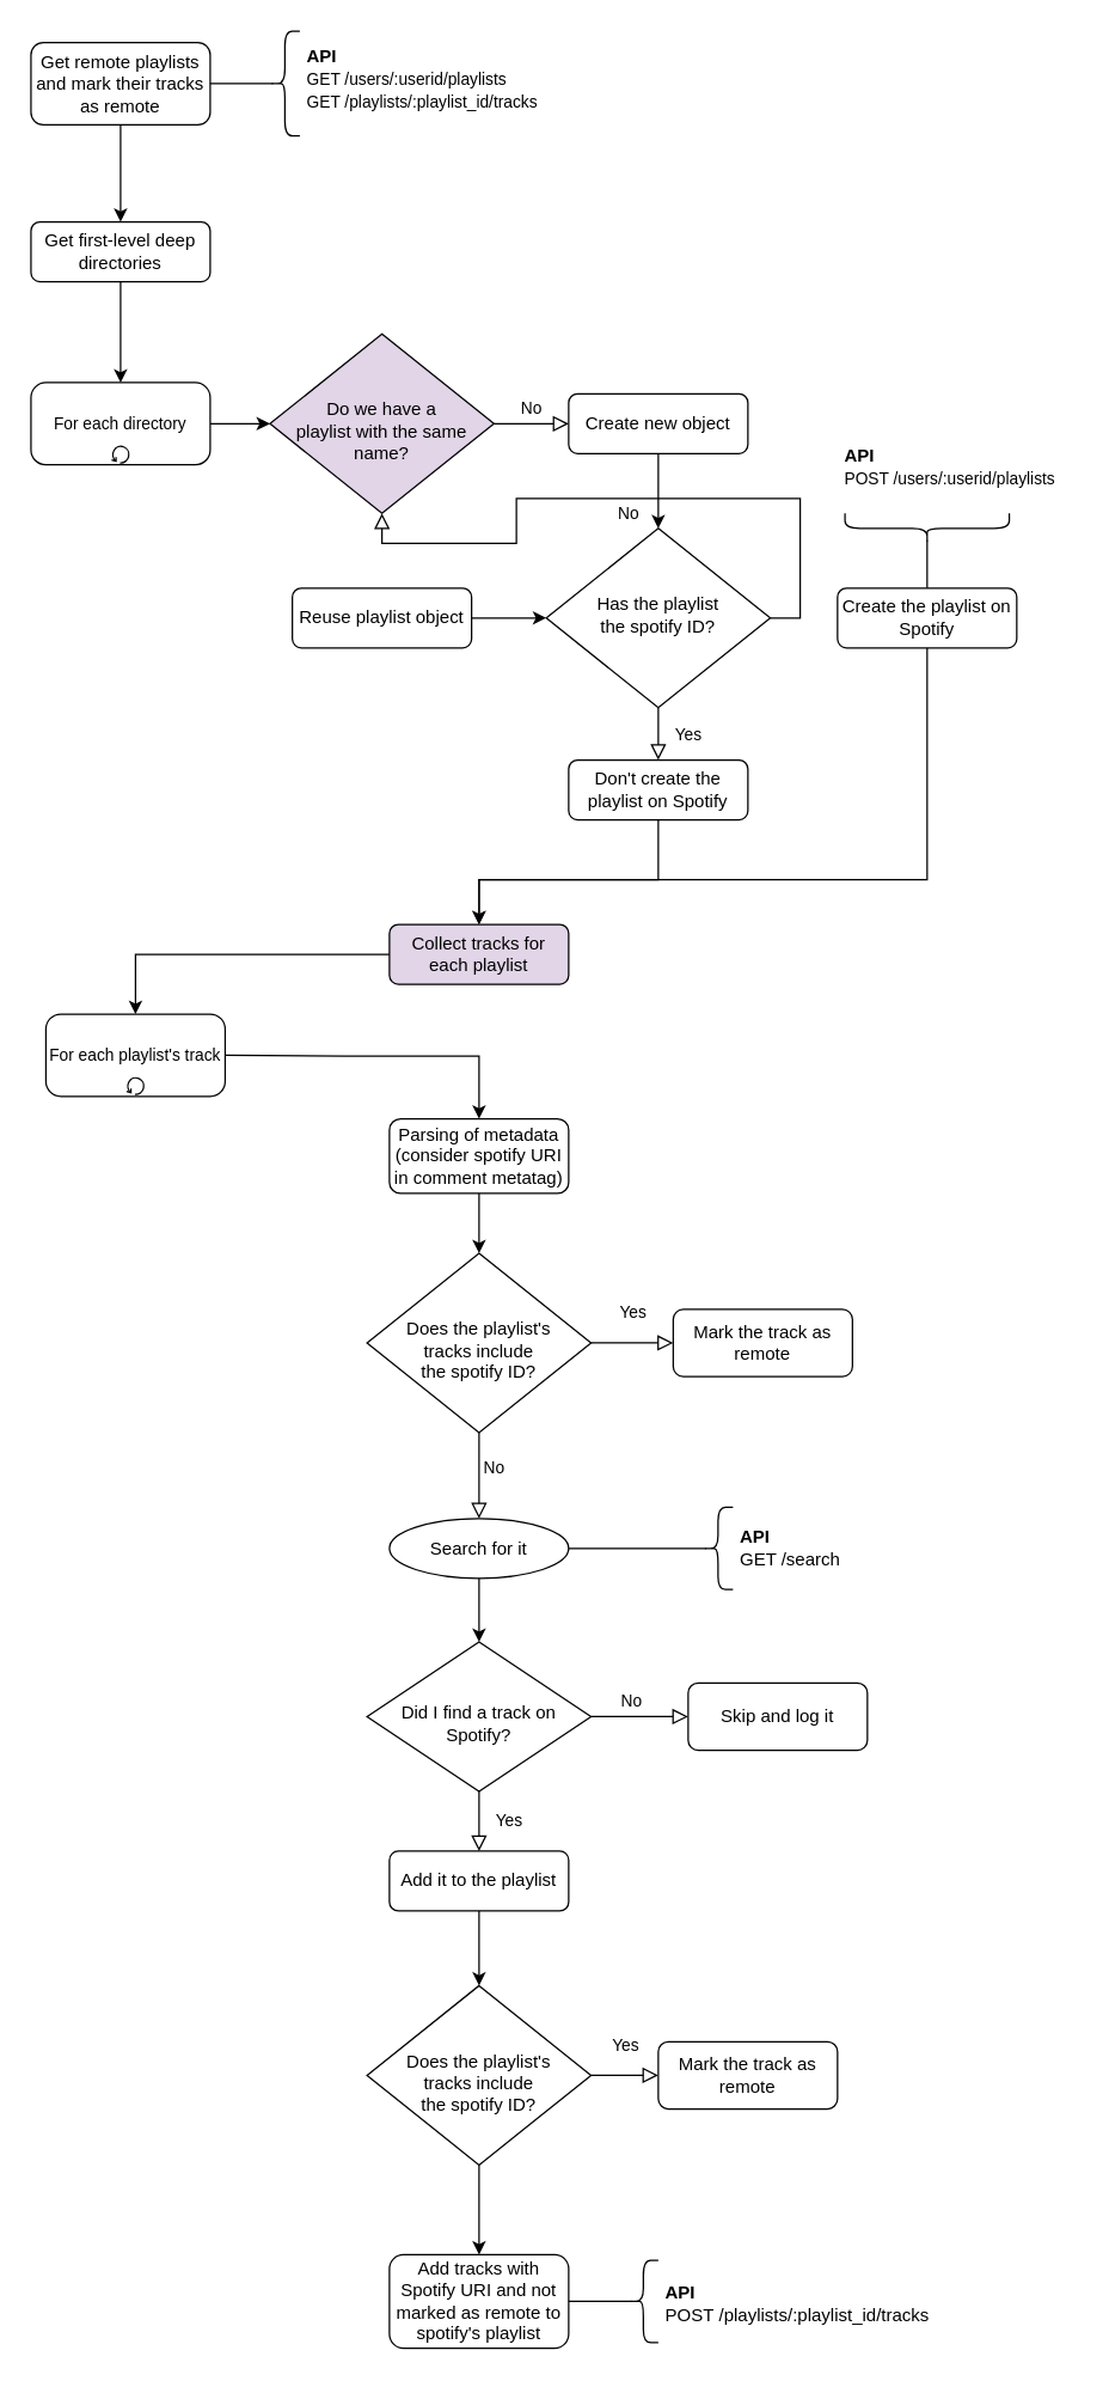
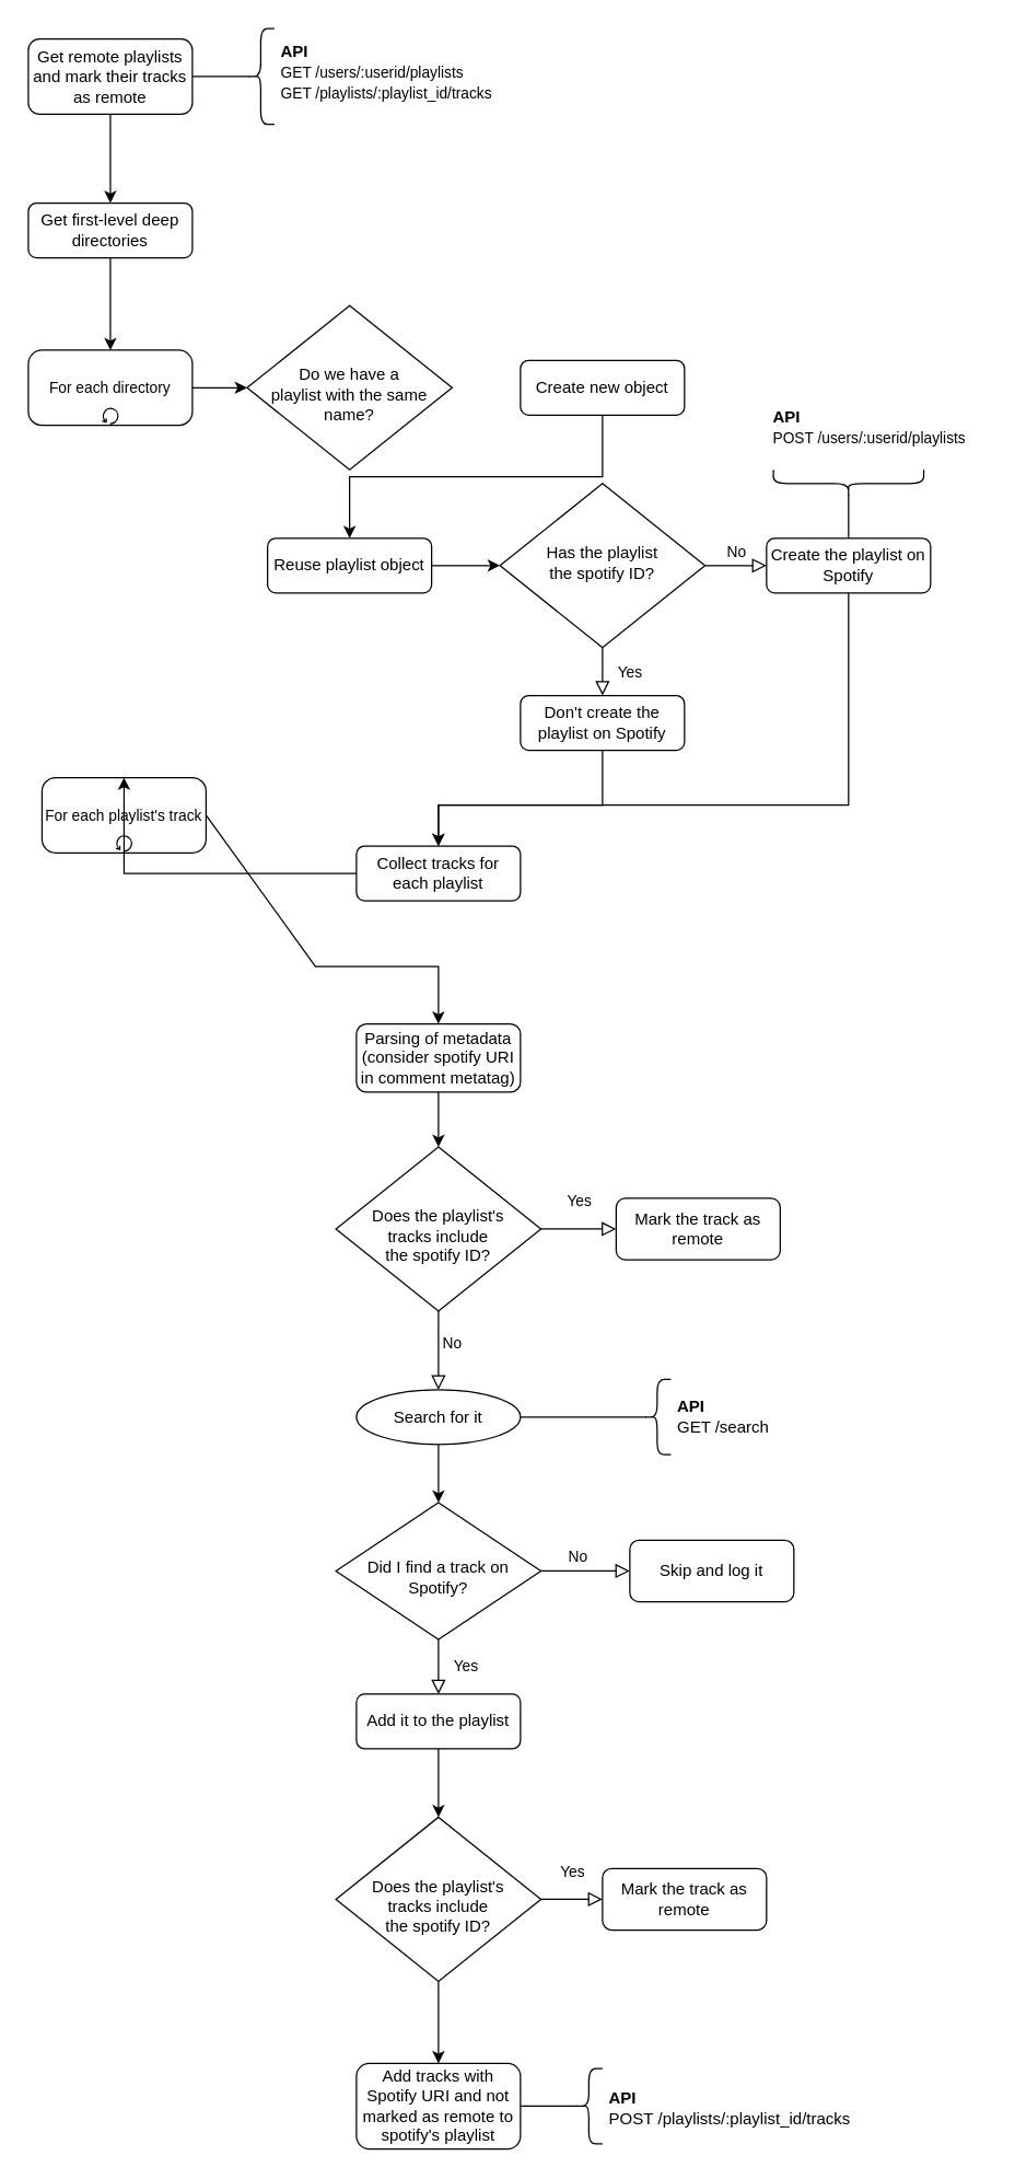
- <mxCell id="11" value="&lt;br&gt;Do we have a &lt;br&gt;playlist with the same name?" style="rhombus;whiteSpace=wrap;html=1;shadow=0;fontFamily=Helvetica;fontSize=12;align=center;strokeWidth=1;spacing=6;spacingTop=-4;fillColor=#e1d5e7;" parent="1" vertex="1"><mxGeometry x="180" y="223" width="150" height="120" as="geometry" /></mxCell>
+ <mxCell id="11" value="&lt;br&gt;Do we have a &lt;br&gt;playlist with the same name?" style="rhombus;whiteSpace=wrap;html=1;shadow=0;fontFamily=Helvetica;fontSize=12;align=center;strokeWidth=1;spacing=6;spacingTop=-4;" parent="1" vertex="1"><mxGeometry x="180" y="223" width="150" height="120" as="geometry" /></mxCell>
- <mxCell id="12" value="No" style="edgeStyle=orthogonalEdgeStyle;rounded=0;html=1;jettySize=auto;orthogonalLoop=1;fontSize=11;endArrow=block;endFill=0;endSize=8;strokeWidth=1;shadow=0;labelBackgroundColor=none;exitX=1;exitY=0.5;exitDx=0;exitDy=0;entryX=0;entryY=0.5;entryDx=0;entryDy=0;" parent="1" source="11" target="14" edge="1"><mxGeometry y="10" relative="1" as="geometry"><mxPoint as="offset" /><mxPoint x="330" y="282.5" as="sourcePoint" /><mxPoint x="360" y="283" as="targetPoint" /></mxGeometry></mxCell>
- <mxCell id="22" value="No" style="edgeStyle=orthogonalEdgeStyle;rounded=0;html=1;jettySize=auto;orthogonalLoop=1;fontSize=11;endArrow=block;endFill=0;endSize=8;strokeWidth=1;shadow=0;labelBackgroundColor=none;exitX=1;exitY=0.5;exitDx=0;exitDy=0;" parent="1" source="17" target="11" edge="1"><mxGeometry y="10" relative="1" as="geometry"><mxPoint as="offset" /><mxPoint x="515" y="363" as="sourcePoint" /><mxPoint x="565" y="363" as="targetPoint" /></mxGeometry></mxCell>
+ <mxCell id="22" value="No" style="edgeStyle=orthogonalEdgeStyle;rounded=0;html=1;jettySize=auto;orthogonalLoop=1;fontSize=11;endArrow=block;endFill=0;endSize=8;strokeWidth=1;shadow=0;labelBackgroundColor=none;exitX=1;exitY=0.5;exitDx=0;exitDy=0;entryX=0;entryY=0.5;entryDx=0;entryDy=0;" parent="1" source="17" target="21" edge="1"><mxGeometry y="10" relative="1" as="geometry"><mxPoint as="offset" /><mxPoint x="515" y="363" as="sourcePoint" /><mxPoint x="565" y="363" as="targetPoint" /></mxGeometry></mxCell>
- <mxCell id="13" style="edgeStyle=orthogonalEdgeStyle;rounded=0;orthogonalLoop=1;jettySize=auto;html=1;exitX=0.5;exitY=1;exitDx=0;exitDy=0;entryX=0.5;entryY=0;entryDx=0;entryDy=0;fontSize=11;" parent="1" source="14" target="17" edge="1"><mxGeometry relative="1" as="geometry" /></mxCell>
+ <mxCell id="13" style="edgeStyle=orthogonalEdgeStyle;rounded=0;orthogonalLoop=1;jettySize=auto;html=1;exitX=0.5;exitY=1;exitDx=0;exitDy=0;fontSize=11;" parent="1" source="14" target="16" edge="1"><mxGeometry relative="1" as="geometry" /></mxCell>
- <mxCell id="27" value="Collect tracks for each playlist" style="rounded=1;whiteSpace=wrap;html=1;fontSize=12;glass=0;strokeWidth=1;shadow=0;fillColor=#e1d5e7;" parent="1" vertex="1"><mxGeometry x="260" y="618" width="120" height="40" as="geometry" /></mxCell>
+ <mxCell id="27" value="Collect tracks for each playlist" style="rounded=1;whiteSpace=wrap;html=1;fontSize=12;glass=0;strokeWidth=1;shadow=0;" parent="1" vertex="1"><mxGeometry x="260" y="618" width="120" height="40" as="geometry" /></mxCell>
- <mxCell id="42" value="For each playlist's track" style="points=[[0.25,0,0],[0.5,0,0],[0.75,0,0],[1,0.25,0],[1,0.5,0],[1,0.75,0],[0.75,1,0],[0.5,1,0],[0.25,1,0],[0,0.75,0],[0,0.5,0],[0,0.25,0]];shape=mxgraph.bpmn.task;whiteSpace=wrap;rectStyle=rounded;size=10;taskMarker=abstract;isLoopStandard=1;fontSize=11;" vertex="1" parent="1"><mxGeometry x="30" y="678" width="120" height="55" as="geometry" /></mxCell>
+ <mxCell id="42" value="For each playlist's track" style="points=[[0.25,0,0],[0.5,0,0],[0.75,0,0],[1,0.25,0],[1,0.5,0],[1,0.75,0],[0.75,1,0],[0.5,1,0],[0.25,1,0],[0,0.75,0],[0,0.5,0],[0,0.25,0]];shape=mxgraph.bpmn.task;whiteSpace=wrap;rectStyle=rounded;size=10;taskMarker=abstract;isLoopStandard=1;fontSize=11;" vertex="1" parent="1"><mxGeometry x="30" y="568" width="120" height="55" as="geometry" /></mxCell>
